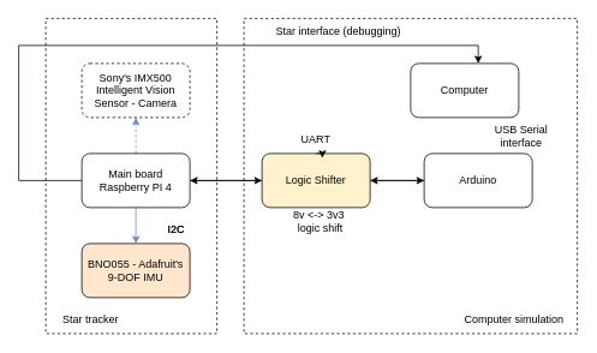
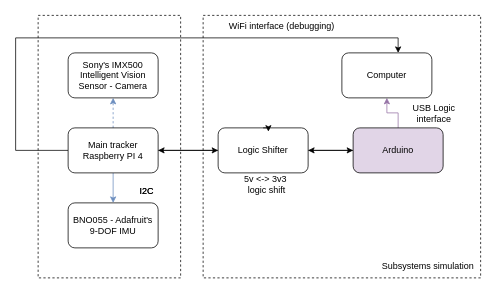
- <mxCell id="17" value="&lt;div&gt;Star interface (debugging)&lt;/div&gt;" style="text;html=1;align=center;verticalAlign=middle;whiteSpace=wrap;rounded=0;" vertex="1" parent="1"><mxGeometry x="300" y="20" width="150" height="30" as="geometry" /></mxCell>
+ <mxCell id="17" value="&lt;div&gt;WiFi interface (debugging)&lt;/div&gt;" style="text;html=1;align=center;verticalAlign=middle;whiteSpace=wrap;rounded=0;" vertex="1" parent="1"><mxGeometry x="300" y="20" width="150" height="30" as="geometry" /></mxCell>
- <mxCell id="7" value="&lt;span&gt;Sony's IMX500 Intelligent Vision Sensor - Camera&lt;/span&gt;" style="rounded=1;whiteSpace=wrap;html=1;dashed=1;" vertex="1" parent="1"><mxGeometry x="90" y="70" width="120" height="60" as="geometry" /></mxCell>
+ <mxCell id="7" value="&lt;span&gt;Sony's IMX500 Intelligent Vision Sensor - Camera&lt;/span&gt;" style="rounded=1;whiteSpace=wrap;html=1;" vertex="1" parent="1"><mxGeometry x="90" y="70" width="120" height="60" as="geometry" /></mxCell>
+ <mxCell id="12" style="edgeStyle=orthogonalEdgeStyle;rounded=0;orthogonalLoop=1;jettySize=auto;html=1;fillColor=#e1d5e7;strokeColor=#9673a6;" edge="1" parent="1" source="14" target="15"><mxGeometry relative="1" as="geometry" /></mxCell>
- <mxCell id="18" value="USB Serial interface" style="text;html=1;align=center;verticalAlign=middle;whiteSpace=wrap;rounded=0;" vertex="1" parent="1"><mxGeometry x="533" y="136" width="90" height="30" as="geometry" /></mxCell>
+ <mxCell id="18" value="USB Logic interface" style="text;html=1;align=center;verticalAlign=middle;whiteSpace=wrap;rounded=0;" vertex="1" parent="1"><mxGeometry x="533" y="136" width="90" height="30" as="geometry" /></mxCell>
- <mxCell id="19" value="UART" style="text;html=1;align=center;verticalAlign=middle;whiteSpace=wrap;rounded=0;" vertex="1" parent="1"><mxGeometry x="285" y="140" width="130" height="30" as="geometry" /></mxCell>
- <mxCell id="6" value="&lt;div&gt;Main board&lt;/div&gt;&lt;div&gt;Raspberry PI 4&lt;/div&gt;" style="rounded=1;whiteSpace=wrap;html=1;" vertex="1" parent="1"><mxGeometry x="90" y="170" width="120" height="60" as="geometry" /></mxCell>
+ <mxCell id="6" value="&lt;div&gt;Main tracker&lt;/div&gt;&lt;div&gt;Raspberry PI 4&lt;/div&gt;" style="rounded=1;whiteSpace=wrap;html=1;" vertex="1" parent="1"><mxGeometry x="90" y="170" width="120" height="60" as="geometry" /></mxCell>
- <mxCell id="11" value="&lt;div&gt;Logic Shifter&lt;/div&gt;" style="rounded=1;whiteSpace=wrap;html=1;fillColor=#fff2cc;" vertex="1" parent="1"><mxGeometry x="290" y="170" width="120" height="60" as="geometry" /></mxCell>
+ <mxCell id="11" value="&lt;div&gt;Logic Shifter&lt;/div&gt;" style="rounded=1;whiteSpace=wrap;html=1;" vertex="1" parent="1"><mxGeometry x="290" y="170" width="120" height="60" as="geometry" /></mxCell>
- <mxCell id="14" value="Arduino" style="rounded=1;whiteSpace=wrap;html=1;" vertex="1" parent="1"><mxGeometry x="470" y="170" width="120" height="60" as="geometry" /></mxCell>
+ <mxCell id="14" value="Arduino" style="rounded=1;whiteSpace=wrap;html=1;fillColor=#e1d5e7;" vertex="1" parent="1"><mxGeometry x="470" y="170" width="120" height="60" as="geometry" /></mxCell>
- <mxCell id="20" value="&lt;div&gt;8v &amp;lt;-&amp;gt; 3v3&amp;nbsp;&lt;/div&gt;&lt;div&gt;logic shift&lt;/div&gt;" style="text;html=1;align=center;verticalAlign=middle;whiteSpace=wrap;rounded=0;" vertex="1" parent="1"><mxGeometry x="290" y="230" width="130" height="30" as="geometry" /></mxCell>
+ <mxCell id="20" value="&lt;div&gt;5v &amp;lt;-&amp;gt; 3v3&amp;nbsp;&lt;/div&gt;&lt;div&gt;logic shift&lt;/div&gt;" style="text;html=1;align=center;verticalAlign=middle;whiteSpace=wrap;rounded=0;" vertex="1" parent="1"><mxGeometry x="290" y="230" width="130" height="30" as="geometry" /></mxCell>
- <mxCell id="8" value="BNO055 - Adafruit's 9-DOF IMU" style="rounded=1;whiteSpace=wrap;html=1;fillColor=#ffe6cc;" vertex="1" parent="1"><mxGeometry x="90" y="270" width="120" height="60" as="geometry" /></mxCell>
+ <mxCell id="8" value="BNO055 - Adafruit's 9-DOF IMU" style="rounded=1;whiteSpace=wrap;html=1;" vertex="1" parent="1"><mxGeometry x="90" y="270" width="120" height="60" as="geometry" /></mxCell>
- <mxCell id="25" value="&lt;div&gt;Star tracker&lt;/div&gt;" style="text;html=1;align=center;verticalAlign=middle;whiteSpace=wrap;rounded=0;" vertex="1" parent="1"><mxGeometry x="50" y="340" width="100" height="30" as="geometry" /></mxCell>
- <mxCell id="26" value="Computer simulation" style="text;html=1;align=center;verticalAlign=middle;whiteSpace=wrap;rounded=0;" vertex="1" parent="1"><mxGeometry x="500" y="340" width="140" height="30" as="geometry" /></mxCell>
+ <mxCell id="26" value="Subsystems simulation" style="text;html=1;align=center;verticalAlign=middle;whiteSpace=wrap;rounded=0;" vertex="1" parent="1"><mxGeometry x="500" y="340" width="140" height="30" as="geometry" /></mxCell>
